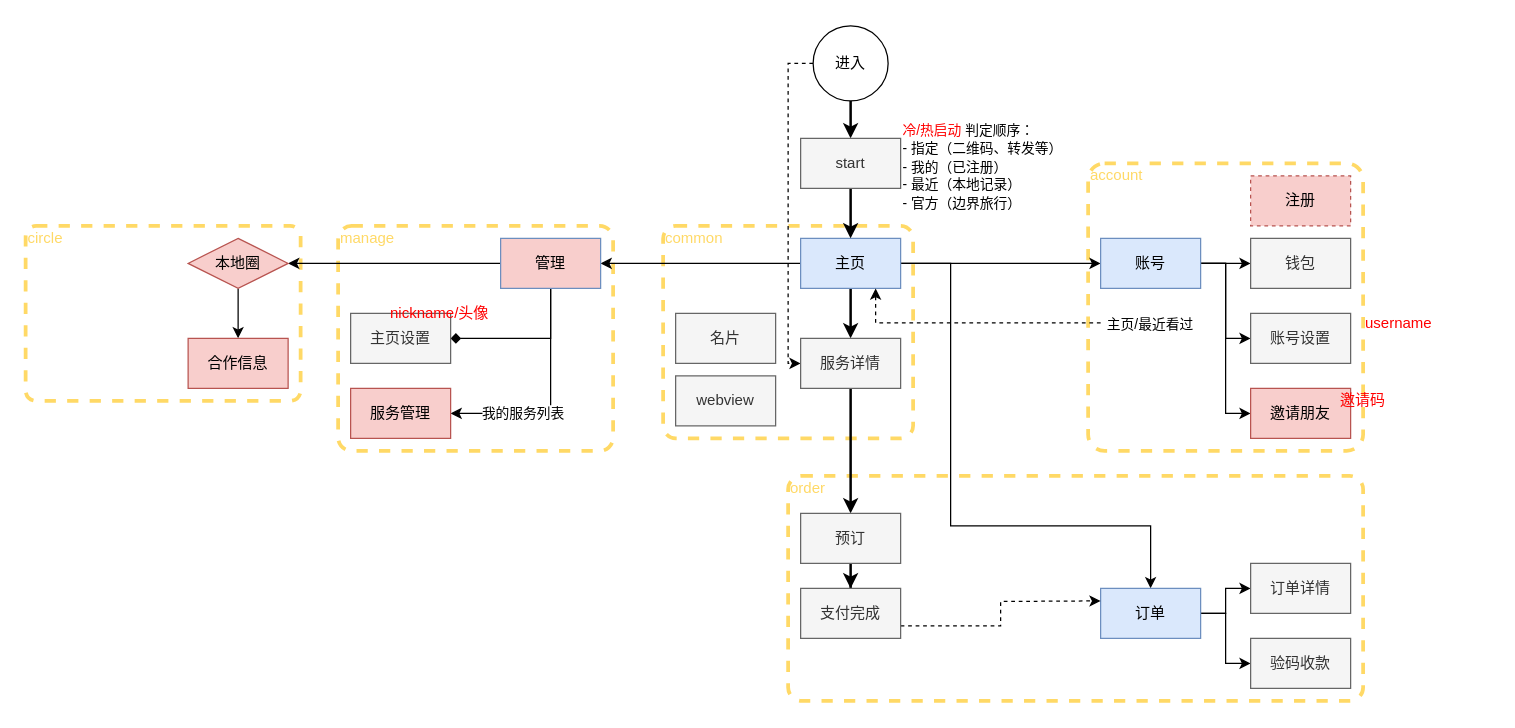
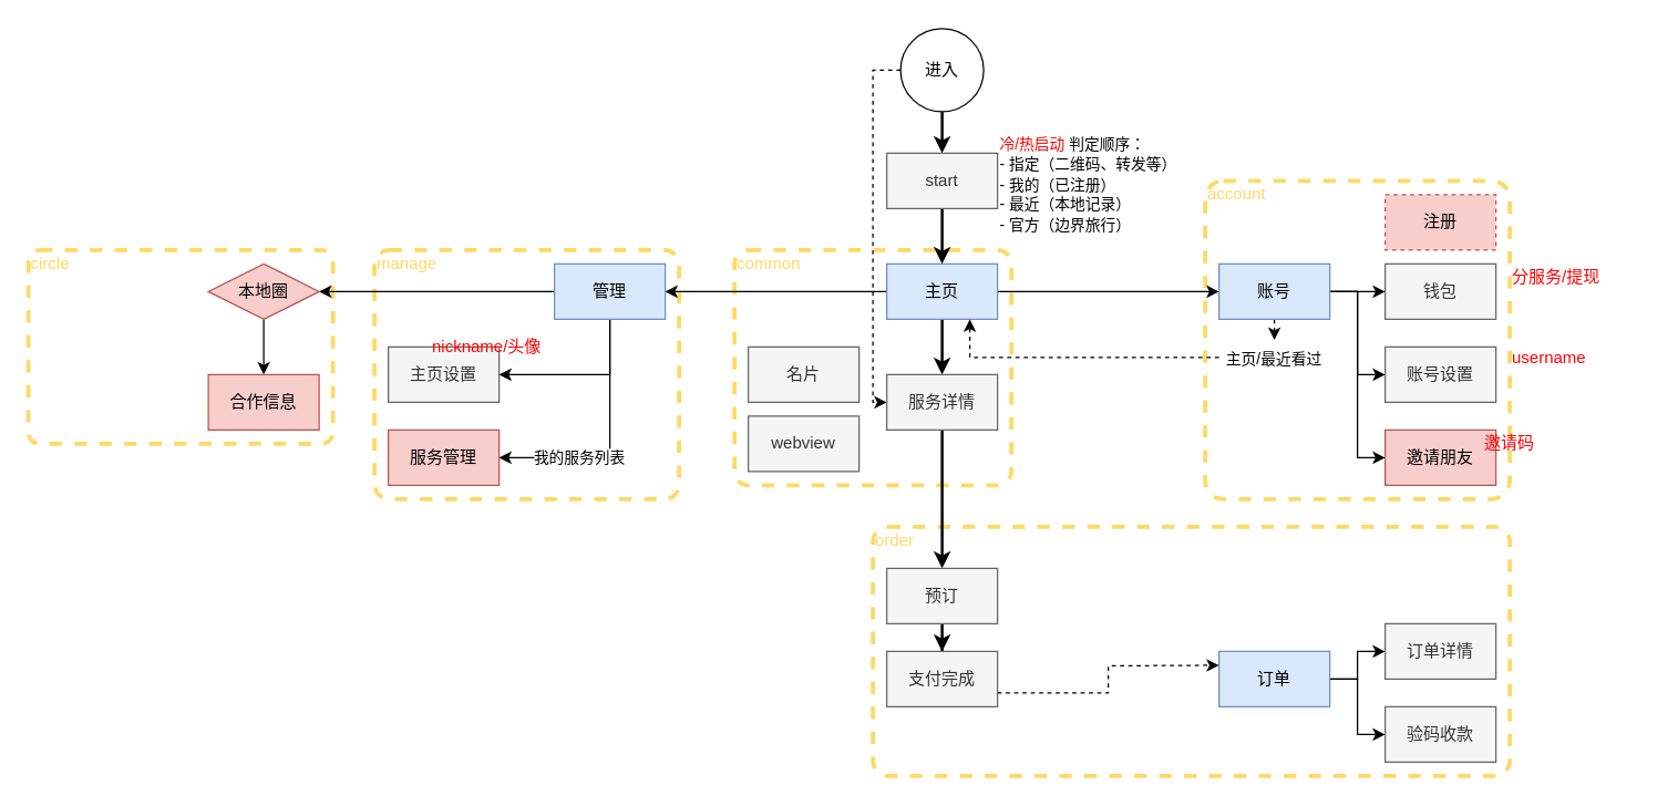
+ <mxCell id="50" value="分服务/提现" style="text;html=1;strokeColor=none;fillColor=none;align=left;verticalAlign=middle;whiteSpace=wrap;rounded=0;dashed=1;sketch=0;fontColor=#FF0000;" parent="1" vertex="1"><mxGeometry x="1090" y="190" width="100" height="20" as="geometry" /></mxCell>
- <mxCell id="35" value="管理" style="rounded=0;whiteSpace=wrap;html=1;fillColor=#f8cecc;strokeColor=#6c8ebf;" parent="1" vertex="1"><mxGeometry x="400" y="190" width="80" height="40" as="geometry" /></mxCell>
+ <mxCell id="35" value="管理" style="rounded=0;whiteSpace=wrap;html=1;fillColor=#dae8fc;strokeColor=#6c8ebf;" parent="1" vertex="1"><mxGeometry x="400" y="190" width="80" height="40" as="geometry" /></mxCell>
+ <mxCell id="19" style="edgeStyle=orthogonalEdgeStyle;rounded=0;orthogonalLoop=1;jettySize=auto;html=1;exitX=0.5;exitY=1;exitDx=0;exitDy=0;entryX=0.5;entryY=0;entryDx=0;entryDy=0;dashed=1;startArrow=none;startFill=0;" parent="1" source="22" target="39" edge="1"><mxGeometry relative="1" as="geometry" /></mxCell>
- <mxCell id="31" value="" style="edgeStyle=orthogonalEdgeStyle;rounded=0;orthogonalLoop=1;jettySize=auto;html=1;startArrow=none;startFill=0;entryX=1;entryY=0.5;entryDx=0;entryDy=0;exitX=0.5;exitY=1;exitDx=0;exitDy=0;endArrow=diamond;" parent="1" source="35" target="41" edge="1"><mxGeometry relative="1" as="geometry" /></mxCell>
+ <mxCell id="31" value="" style="edgeStyle=orthogonalEdgeStyle;rounded=0;orthogonalLoop=1;jettySize=auto;html=1;startArrow=none;startFill=0;entryX=1;entryY=0.5;entryDx=0;entryDy=0;exitX=0.5;exitY=1;exitDx=0;exitDy=0;" parent="1" source="35" target="41" edge="1"><mxGeometry relative="1" as="geometry" /></mxCell>
- <mxCell id="11" value="" style="edgeStyle=orthogonalEdgeStyle;rounded=0;orthogonalLoop=1;jettySize=auto;html=1;" parent="1" source="14" target="25" edge="1"><mxGeometry relative="1" as="geometry"><Array as="points"><mxPoint x="760" y="210" /><mxPoint x="760" y="420" /><mxPoint x="920" y="420" /></Array></mxGeometry></mxCell>
